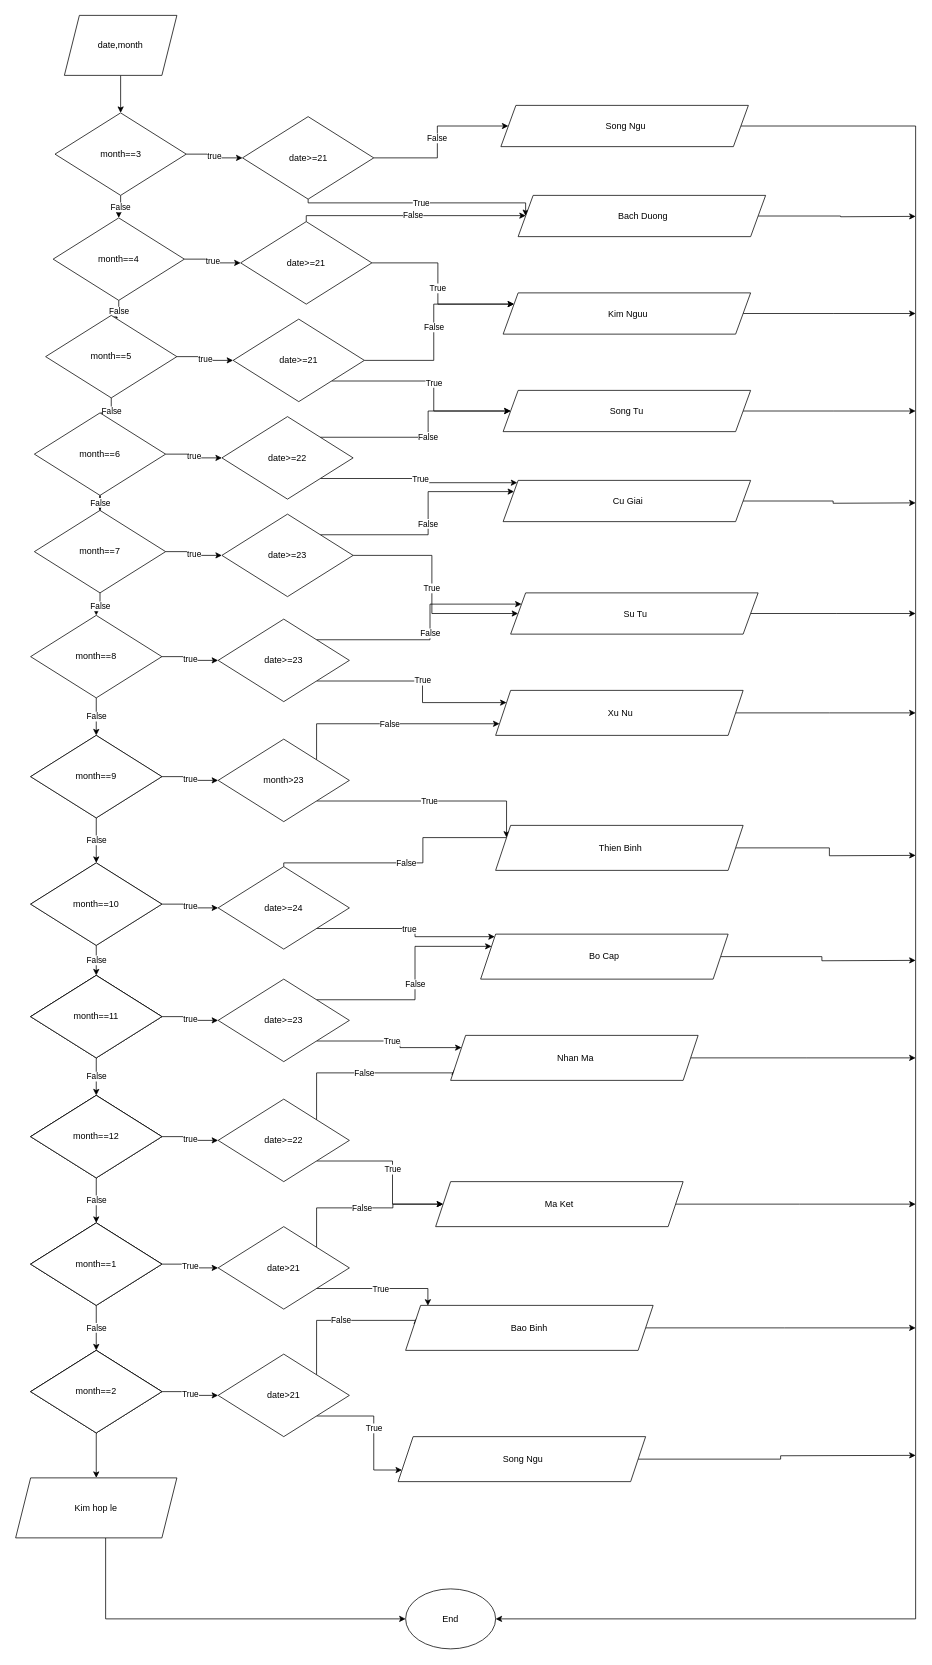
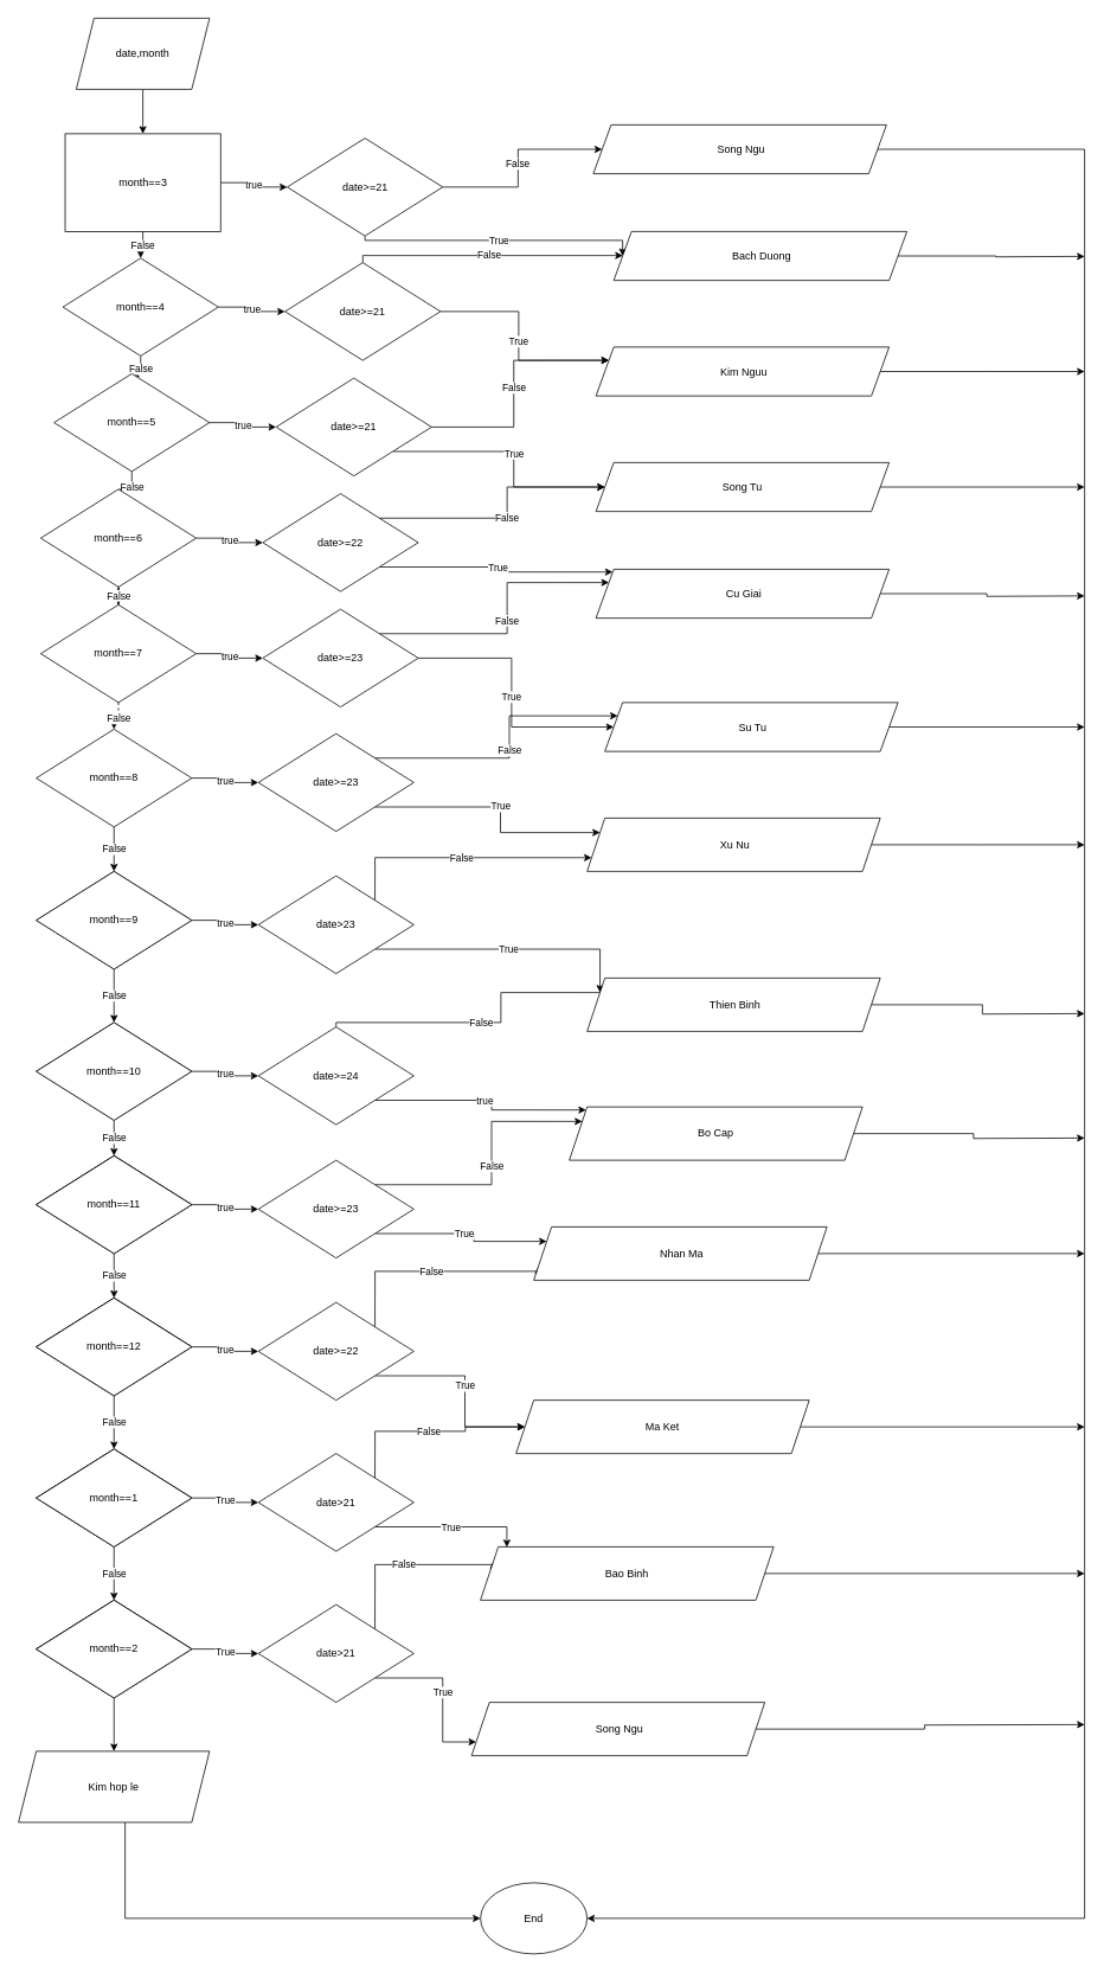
- <mxCell id="6" value="month==3" style="rhombus;whiteSpace=wrap;html=1;" parent="1" vertex="1"><mxGeometry x="72.5" y="150" width="175" height="110" as="geometry" /></mxCell>
+ <mxCell id="6" value="month==3" style="whiteSpace=wrap;html=1;rounded=0;" parent="1" vertex="1"><mxGeometry x="72.5" y="150" width="175" height="110" as="geometry" /></mxCell>
- <mxCell id="28" value="False" style="edgeStyle=orthogonalEdgeStyle;rounded=0;orthogonalLoop=1;jettySize=auto;html=1;" parent="1" source="30" target="24" edge="1"><mxGeometry relative="1" as="geometry" /></mxCell>
+ <mxCell id="28" value="False" style="edgeStyle=orthogonalEdgeStyle;rounded=0;orthogonalLoop=1;jettySize=auto;html=1;dashed=1;" parent="1" source="30" target="24" edge="1"><mxGeometry relative="1" as="geometry" /></mxCell>
- <mxCell id="84" value="month&amp;gt;23" style="rhombus;whiteSpace=wrap;html=1;" parent="1" vertex="1"><mxGeometry x="290" y="985" width="175" height="110" as="geometry" /></mxCell>
+ <mxCell id="84" value="date&amp;gt;23" style="rhombus;whiteSpace=wrap;html=1;" parent="1" vertex="1"><mxGeometry x="290" y="985" width="175" height="110" as="geometry" /></mxCell>
